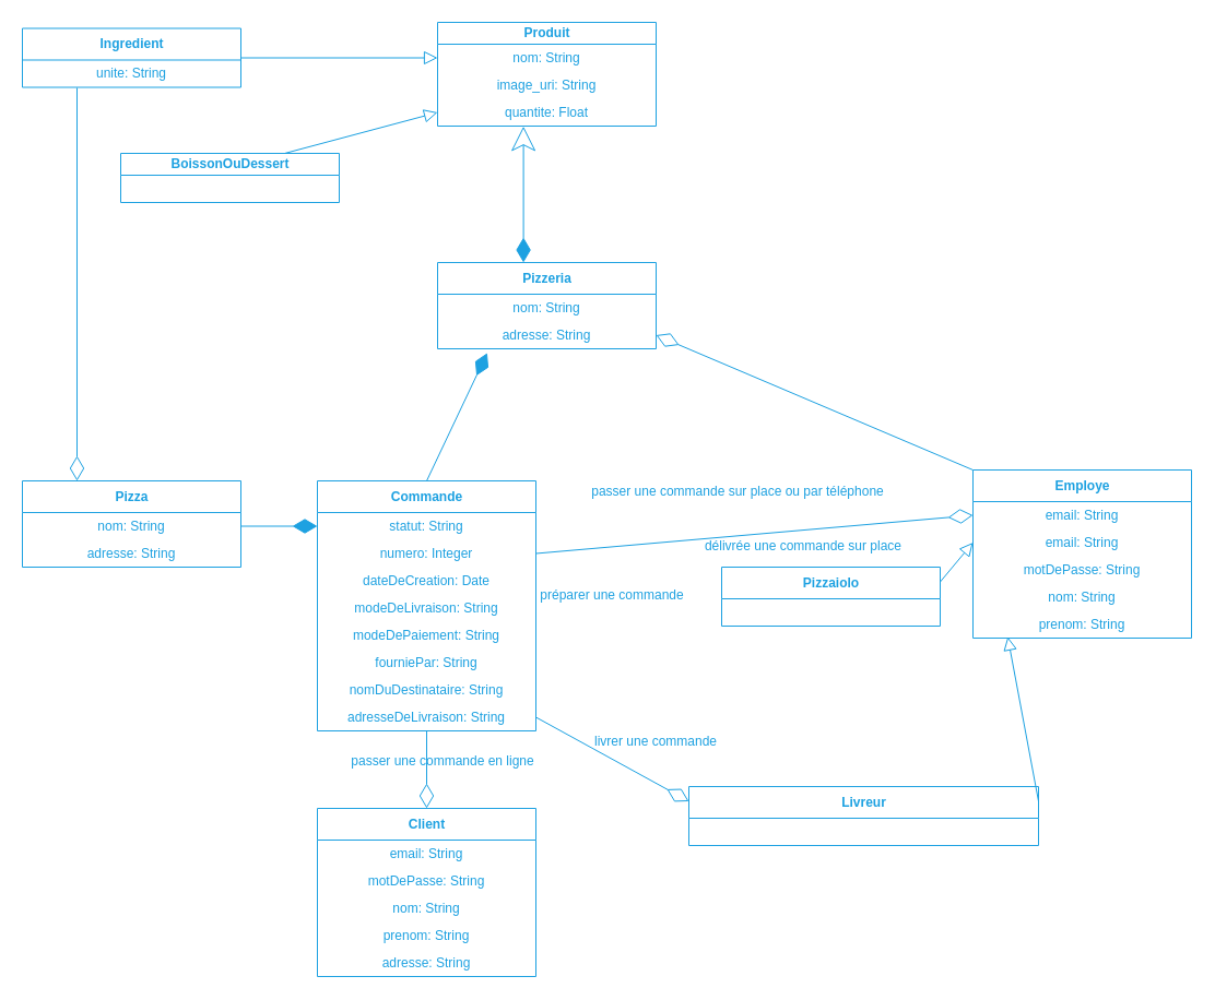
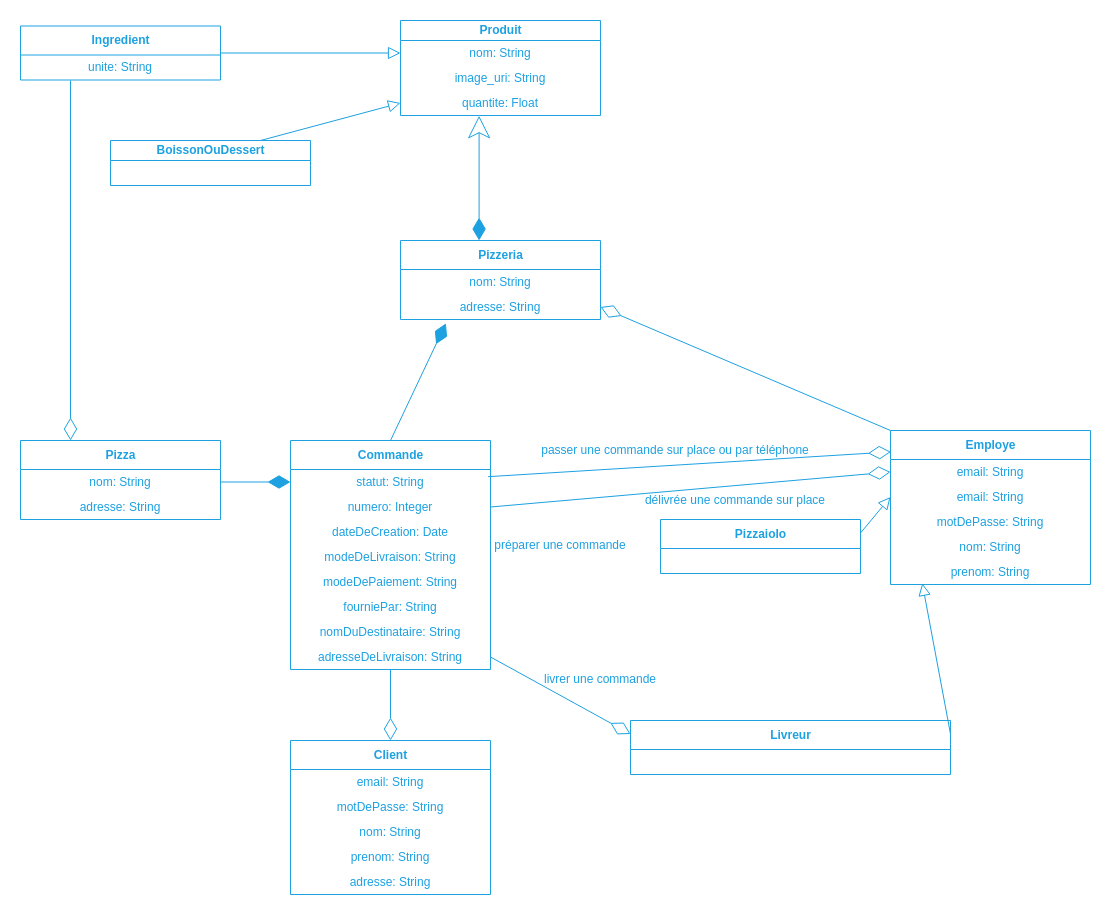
+ <mxCell id="49" style="edgeStyle=none;rounded=0;orthogonalLoop=1;jettySize=auto;html=1;exitX=0.002;exitY=0.139;exitDx=0;exitDy=0;startArrow=diamondThin;startFill=0;startSize=20;endArrow=none;endFill=0;endSize=20;strokeColor=#1DA1E1;strokeWidth=1;entryX=0.988;entryY=0.158;entryDx=0;entryDy=0;entryPerimeter=0;exitPerimeter=0;" edge="1" parent="1" source="17" target="2"><mxGeometry relative="1" as="geometry" /></mxCell>
- <mxCell id="51" value="&lt;font color=&quot;#1da1e1&quot;&gt;passer une commande en ligne&lt;/font&gt;" style="text;html=1;strokeColor=none;fillColor=none;align=center;verticalAlign=middle;whiteSpace=wrap;rounded=0;" vertex="1" parent="1"><mxGeometry x="310" y="687" width="190" height="20" as="geometry" /></mxCell>
